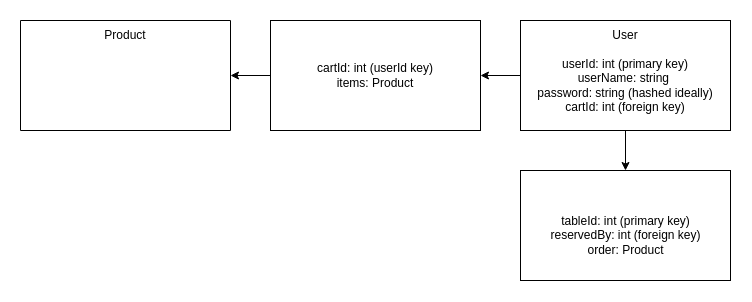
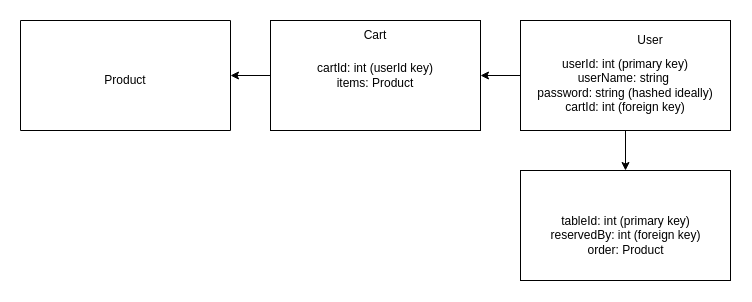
- <mxCell id="3" value="Product" style="text;html=1;align=center;verticalAlign=middle;whiteSpace=wrap;rounded=0;" vertex="1" parent="2"><mxGeometry x="75" width="60" height="30" as="geometry" /></mxCell>
+ <mxCell id="3" value="Product" style="text;html=1;align=center;verticalAlign=middle;whiteSpace=wrap;rounded=0;" vertex="1" parent="2"><mxGeometry x="75" y="45" width="60" height="30" as="geometry" /></mxCell>
+ <mxCell id="6" value="Cart" style="text;html=1;align=center;verticalAlign=middle;whiteSpace=wrap;rounded=0;" vertex="1" parent="1"><mxGeometry x="345" y="20" width="60" height="30" as="geometry" /></mxCell>
- <mxCell id="11" value="User" style="text;html=1;align=center;verticalAlign=middle;whiteSpace=wrap;rounded=0;" vertex="1" parent="1"><mxGeometry x="595" y="20" width="60" height="30" as="geometry" /></mxCell>
+ <mxCell id="11" value="User" style="text;html=1;align=center;verticalAlign=middle;whiteSpace=wrap;rounded=0;" vertex="1" parent="1"><mxGeometry x="620" y="25" width="60" height="30" as="geometry" /></mxCell>
